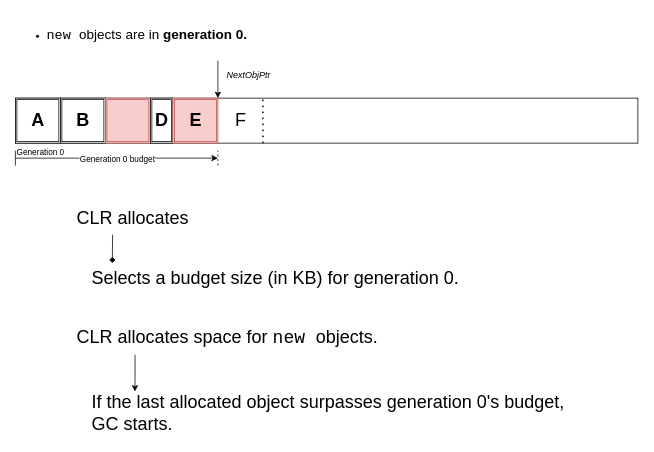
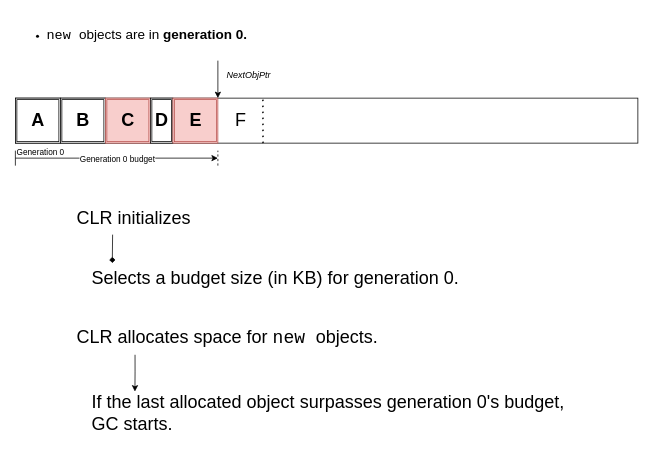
+ <mxCell id="12" value="C" style="text;strokeColor=none;fillColor=none;html=1;fontSize=24;fontStyle=1;verticalAlign=middle;align=center;" vertex="1" parent="1"><mxGeometry x="140" y="130" width="60" height="60" as="geometry" /></mxCell>
- <mxCell id="24" value="CLR allocates" style="text;strokeColor=none;fillColor=none;html=1;fontSize=24;fontStyle=0;verticalAlign=middle;align=left;" vertex="1" parent="1"><mxGeometry x="100" y="270" width="680" height="40" as="geometry" /></mxCell>
+ <mxCell id="24" value="CLR initializes" style="text;strokeColor=none;fillColor=none;html=1;fontSize=24;fontStyle=0;verticalAlign=middle;align=left;" vertex="1" parent="1"><mxGeometry x="100" y="270" width="680" height="40" as="geometry" /></mxCell>
